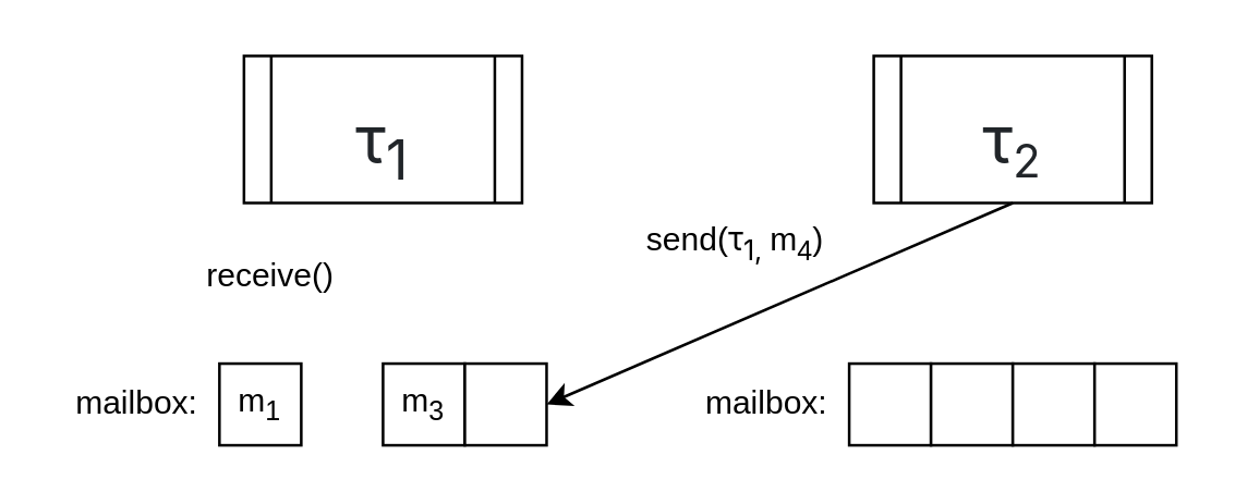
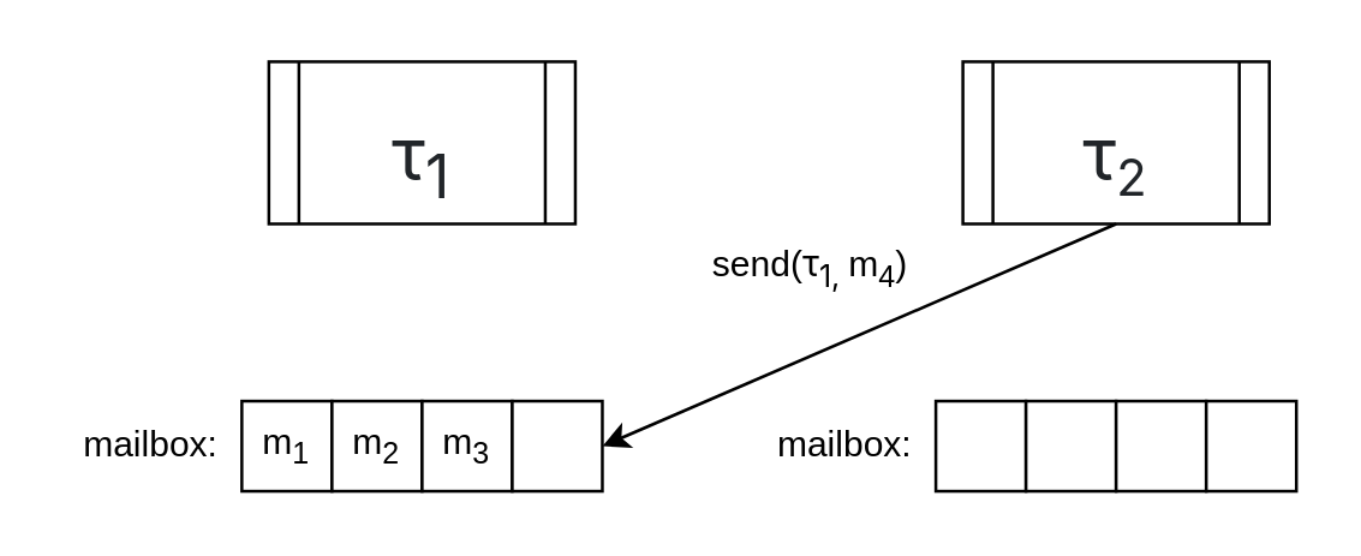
- <mxCell id="7" value="receive()" style="text;html=1;strokeColor=none;fillColor=none;align=center;verticalAlign=middle;whiteSpace=wrap;rounded=0;" vertex="1" parent="1"><mxGeometry x="69" y="86" width="60" height="30" as="geometry" /></mxCell>
+ <mxCell id="4" value="m&lt;sub&gt;2&lt;/sub&gt;" style="whiteSpace=wrap;html=1;aspect=fixed;" vertex="1" parent="1"><mxGeometry x="110" y="133" width="30" height="30" as="geometry" /></mxCell>
